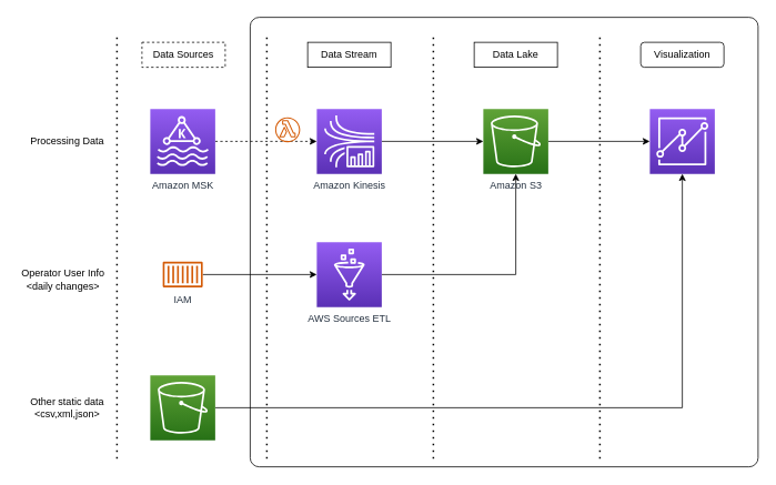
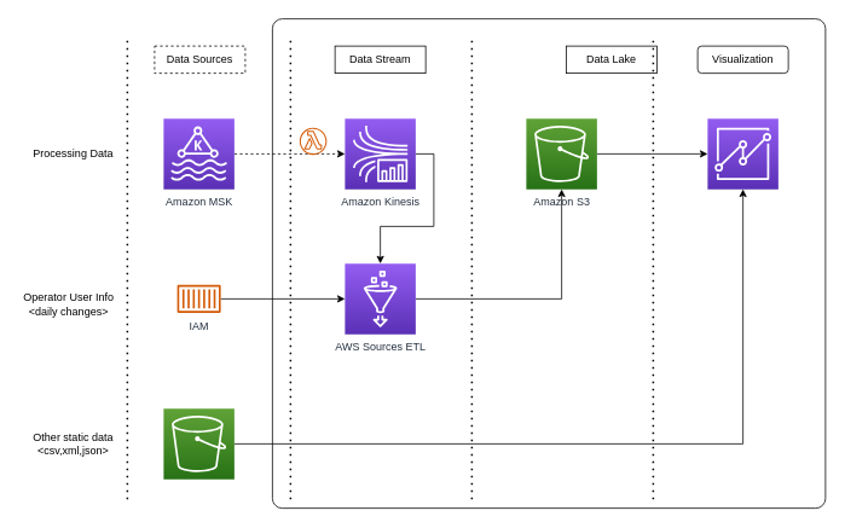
- <mxCell id="21" value="Data Lake" style="whiteSpace=wrap;html=1;" parent="1" vertex="1"><mxGeometry x="569" y="50" width="100" height="30" as="geometry" /></mxCell>
+ <mxCell id="21" value="Data Lake" style="whiteSpace=wrap;html=1;" parent="1" vertex="1"><mxGeometry x="624" y="50" width="100" height="30" as="geometry" /></mxCell>
- <mxCell id="7" style="edgeStyle=orthogonalEdgeStyle;rounded=0;orthogonalLoop=1;jettySize=auto;html=1;exitX=1;exitY=0.5;exitDx=0;exitDy=0;exitPerimeter=0;" parent="1" source="8" target="4" edge="1"><mxGeometry relative="1" as="geometry" /></mxCell>
+ <mxCell id="7" style="edgeStyle=orthogonalEdgeStyle;rounded=0;orthogonalLoop=1;jettySize=auto;html=1;exitX=1;exitY=0.5;exitDx=0;exitDy=0;exitPerimeter=0;" parent="1" source="8" target="12" edge="1"><mxGeometry relative="1" as="geometry" /></mxCell>
